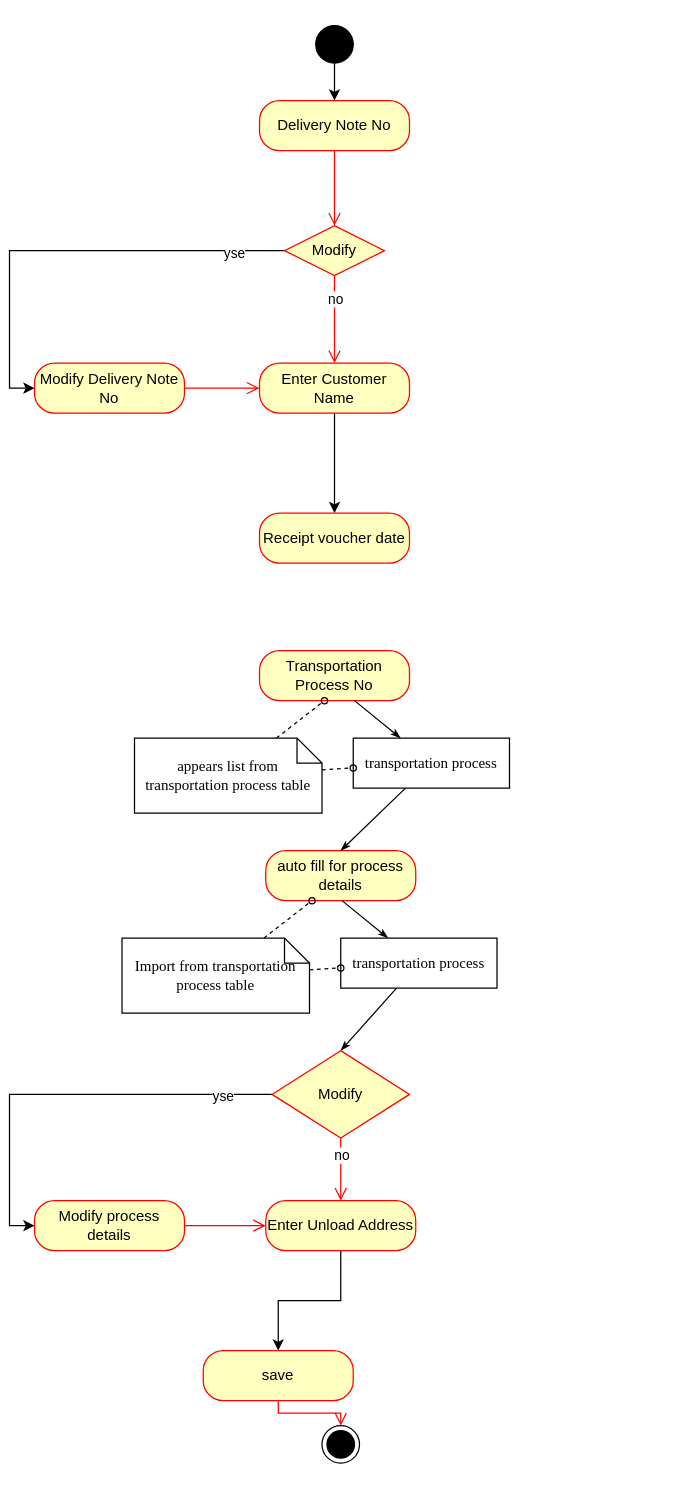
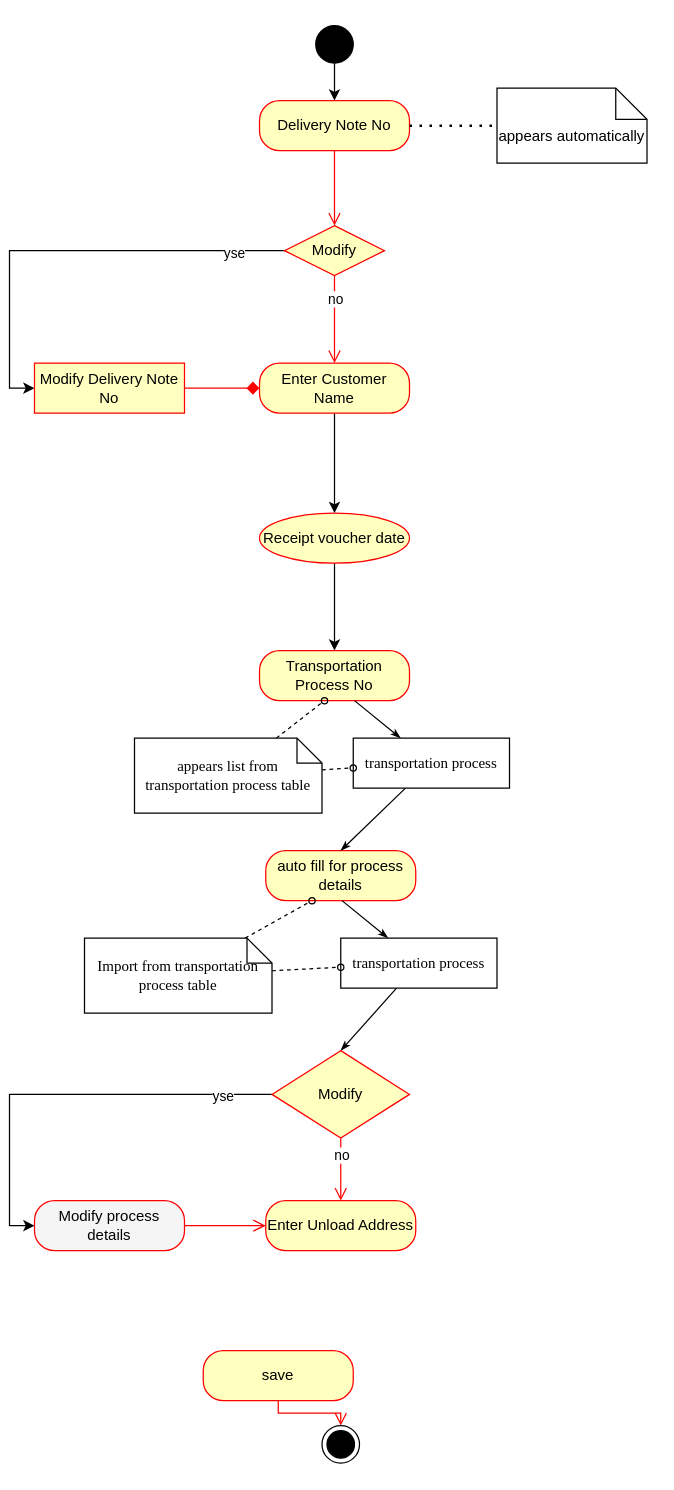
+ <mxCell id="9" value="" style="endArrow=none;dashed=1;html=1;dashPattern=1 3;strokeWidth=2;rounded=0;entryX=0;entryY=0.5;entryDx=0;entryDy=0;entryPerimeter=0;exitX=1;exitY=0.5;exitDx=0;exitDy=0;" edge="1" parent="1" source="4" target="8"><mxGeometry width="50" height="50" relative="1" as="geometry"><mxPoint x="340" y="250" as="sourcePoint" /><mxPoint x="390" y="200" as="targetPoint" /></mxGeometry></mxCell>
+ <mxCell id="8" value="appears automatically" style="shape=note2;boundedLbl=1;whiteSpace=wrap;html=1;size=25;verticalAlign=top;align=center;" vertex="1" parent="1"><mxGeometry x="390" y="70" width="120" height="60" as="geometry" /></mxCell>
- <mxCell id="15" value="Modify Delivery Note No" style="rounded=1;whiteSpace=wrap;html=1;arcSize=40;fontColor=#000000;fillColor=#ffffc0;strokeColor=#ff0000;" vertex="1" parent="1"><mxGeometry x="20" y="290" width="120" height="40" as="geometry" /></mxCell>
+ <mxCell id="15" value="Modify Delivery Note No" style="whiteSpace=wrap;html=1;arcSize=40;fontColor=#000000;fillColor=#ffffc0;strokeColor=#ff0000;rounded=0;" vertex="1" parent="1"><mxGeometry x="20" y="290" width="120" height="40" as="geometry" /></mxCell>
- <mxCell id="16" value="" style="edgeStyle=orthogonalEdgeStyle;html=1;verticalAlign=bottom;endArrow=open;endSize=8;strokeColor=#ff0000;rounded=0;entryX=0;entryY=0.5;entryDx=0;entryDy=0;" edge="1" parent="1" source="15" target="7"><mxGeometry relative="1" as="geometry"><mxPoint x="0" y="370" as="targetPoint" /></mxGeometry></mxCell>
+ <mxCell id="16" value="" style="edgeStyle=orthogonalEdgeStyle;html=1;verticalAlign=bottom;endArrow=diamond;endSize=8;strokeColor=#ff0000;rounded=0;entryX=0;entryY=0.5;entryDx=0;entryDy=0;" edge="1" parent="1" source="15" target="7"><mxGeometry relative="1" as="geometry"><mxPoint x="0" y="370" as="targetPoint" /></mxGeometry></mxCell>
- <mxCell id="18" value="Receipt voucher date" style="rounded=1;whiteSpace=wrap;html=1;arcSize=40;fontColor=#000000;fillColor=#ffffc0;strokeColor=#ff0000;" vertex="1" parent="1"><mxGeometry x="200" y="410" width="120" height="40" as="geometry" /></mxCell>
+ <mxCell id="18" value="Receipt voucher date" style="ellipse;whiteSpace=wrap;html=1;arcSize=40;fontColor=#000000;fillColor=#ffffc0;strokeColor=#ff0000;" vertex="1" parent="1"><mxGeometry x="200" y="410" width="120" height="40" as="geometry" /></mxCell>
+ <mxCell id="17" value="" style="edgeStyle=orthogonalEdgeStyle;rounded=0;orthogonalLoop=1;jettySize=auto;html=1;" edge="1" parent="1" source="18" target="19"><mxGeometry relative="1" as="geometry" /></mxCell>
- <mxCell id="32" value="Import from transportation process table" style="shape=note;whiteSpace=wrap;html=1;rounded=0;shadow=0;comic=0;labelBackgroundColor=none;strokeWidth=1;fontFamily=Verdana;fontSize=12;align=center;size=20;" vertex="1" parent="1"><mxGeometry x="90" y="750" width="150" height="60" as="geometry" /></mxCell>
+ <mxCell id="32" value="Import from transportation process table" style="shape=note;whiteSpace=wrap;html=1;rounded=0;shadow=0;comic=0;labelBackgroundColor=none;strokeWidth=1;fontFamily=Verdana;fontSize=12;align=center;size=20;" vertex="1" parent="1"><mxGeometry x="60" y="750" width="150" height="60" as="geometry" /></mxCell>
- <mxCell id="40" value="Modify process details" style="rounded=1;whiteSpace=wrap;html=1;arcSize=40;fontColor=#000000;fillColor=#ffffc0;strokeColor=#ff0000;" vertex="1" parent="1"><mxGeometry x="20" y="960" width="120" height="40" as="geometry" /></mxCell>
+ <mxCell id="40" value="Modify process details" style="rounded=1;whiteSpace=wrap;html=1;arcSize=40;fontColor=#000000;fillColor=#f5f5f5;strokeColor=#ff0000;" vertex="1" parent="1"><mxGeometry x="20" y="960" width="120" height="40" as="geometry" /></mxCell>
- <mxCell id="33" value="" style="edgeStyle=orthogonalEdgeStyle;rounded=0;orthogonalLoop=1;jettySize=auto;html=1;" edge="1" parent="1" source="34" target="42"><mxGeometry relative="1" as="geometry" /></mxCell>
